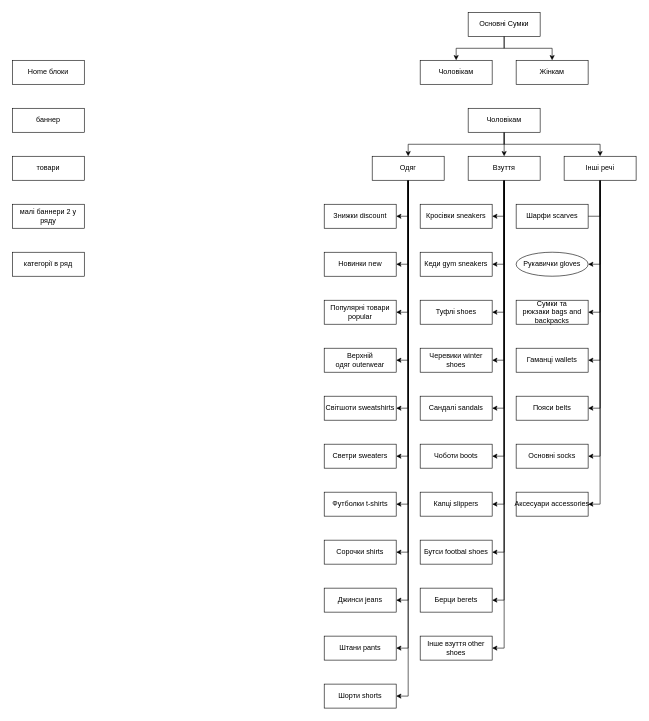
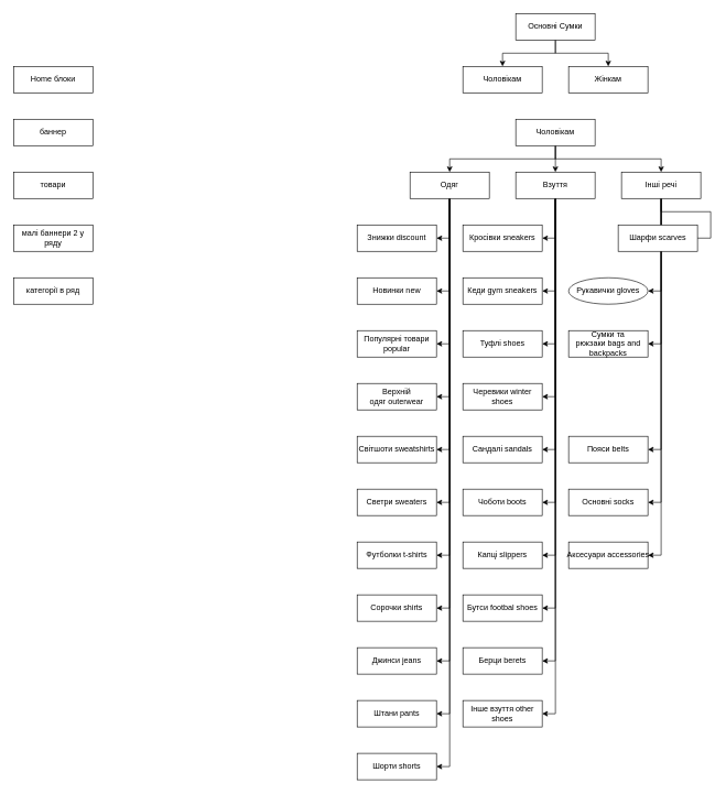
- <mxCell id="69" value="Шарфи&amp;nbsp;scarves" style="rounded=0;whiteSpace=wrap;html=1;" vertex="1" parent="1"><mxGeometry x="860" y="340" width="120" height="40" as="geometry" /></mxCell>
+ <mxCell id="69" value="Шарфи&amp;nbsp;scarves" style="rounded=0;whiteSpace=wrap;html=1;" vertex="1" parent="1"><mxGeometry x="935" y="340" width="120" height="40" as="geometry" /></mxCell>
- <mxCell id="65" value="Гаманці&amp;nbsp;wallets" style="rounded=0;whiteSpace=wrap;html=1;" vertex="1" parent="1"><mxGeometry x="860" y="580" width="120" height="40" as="geometry" /></mxCell>
- <mxCell id="37" style="edgeStyle=orthogonalEdgeStyle;rounded=0;orthogonalLoop=1;jettySize=auto;html=1;exitX=0.5;exitY=1;exitDx=0;exitDy=0;entryX=1;entryY=0.5;entryDx=0;entryDy=0;" edge="1" parent="1" source="41" target="65"><mxGeometry relative="1" as="geometry" /></mxCell>
